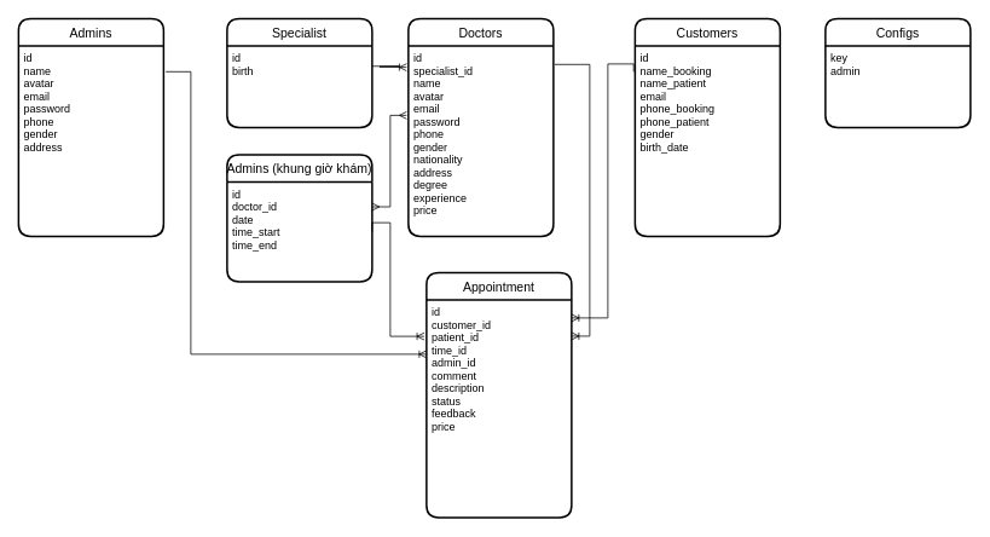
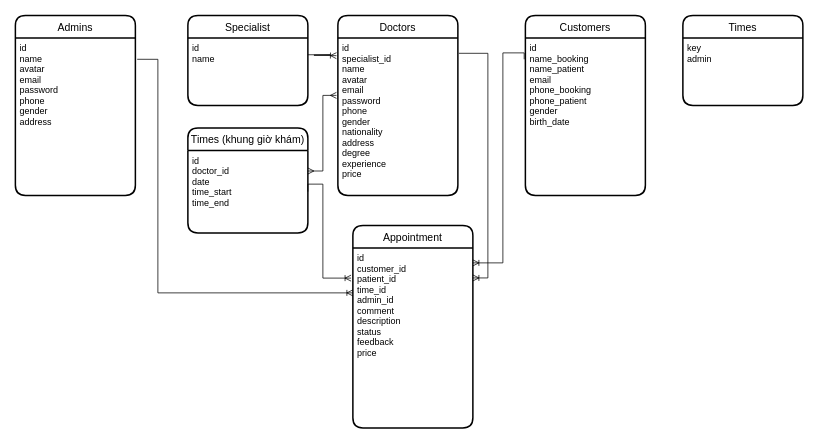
- <mxCell id="6" value="Configs" style="swimlane;childLayout=stackLayout;horizontal=1;startSize=30;horizontalStack=0;rounded=1;fontSize=14;fontStyle=0;strokeWidth=2;resizeParent=0;resizeLast=1;shadow=0;dashed=0;align=center;" parent="1" vertex="1"><mxGeometry x="910" width="160" height="120" as="geometry" y="20" /></mxCell>
+ <mxCell id="6" value="Times" style="swimlane;childLayout=stackLayout;horizontal=1;startSize=30;horizontalStack=0;rounded=1;fontSize=14;fontStyle=0;strokeWidth=2;resizeParent=0;resizeLast=1;shadow=0;dashed=0;align=center;" parent="1" vertex="1"><mxGeometry x="910" width="160" height="120" as="geometry" y="20" /></mxCell>
- <mxCell id="13" value="id&#10;birth" style="align=left;strokeColor=none;fillColor=none;spacingLeft=4;fontSize=12;verticalAlign=top;resizable=0;rotatable=0;part=1;" parent="12" vertex="1"><mxGeometry y="30" width="160" height="90" as="geometry" /></mxCell>
+ <mxCell id="13" value="id&#10;name" style="align=left;strokeColor=none;fillColor=none;spacingLeft=4;fontSize=12;verticalAlign=top;resizable=0;rotatable=0;part=1;" parent="12" vertex="1"><mxGeometry y="30" width="160" height="90" as="geometry" /></mxCell>
- <mxCell id="10" value="Admins (khung giờ khám)" style="swimlane;childLayout=stackLayout;horizontal=1;startSize=30;horizontalStack=0;rounded=1;fontSize=14;fontStyle=0;strokeWidth=2;resizeParent=0;resizeLast=1;shadow=0;dashed=0;align=center;" parent="1" vertex="1"><mxGeometry x="250" y="170" width="160" height="140" as="geometry" /></mxCell>
+ <mxCell id="10" value="Times (khung giờ khám)" style="swimlane;childLayout=stackLayout;horizontal=1;startSize=30;horizontalStack=0;rounded=1;fontSize=14;fontStyle=0;strokeWidth=2;resizeParent=0;resizeLast=1;shadow=0;dashed=0;align=center;" parent="1" vertex="1"><mxGeometry x="250" y="170" width="160" height="140" as="geometry" /></mxCell>
